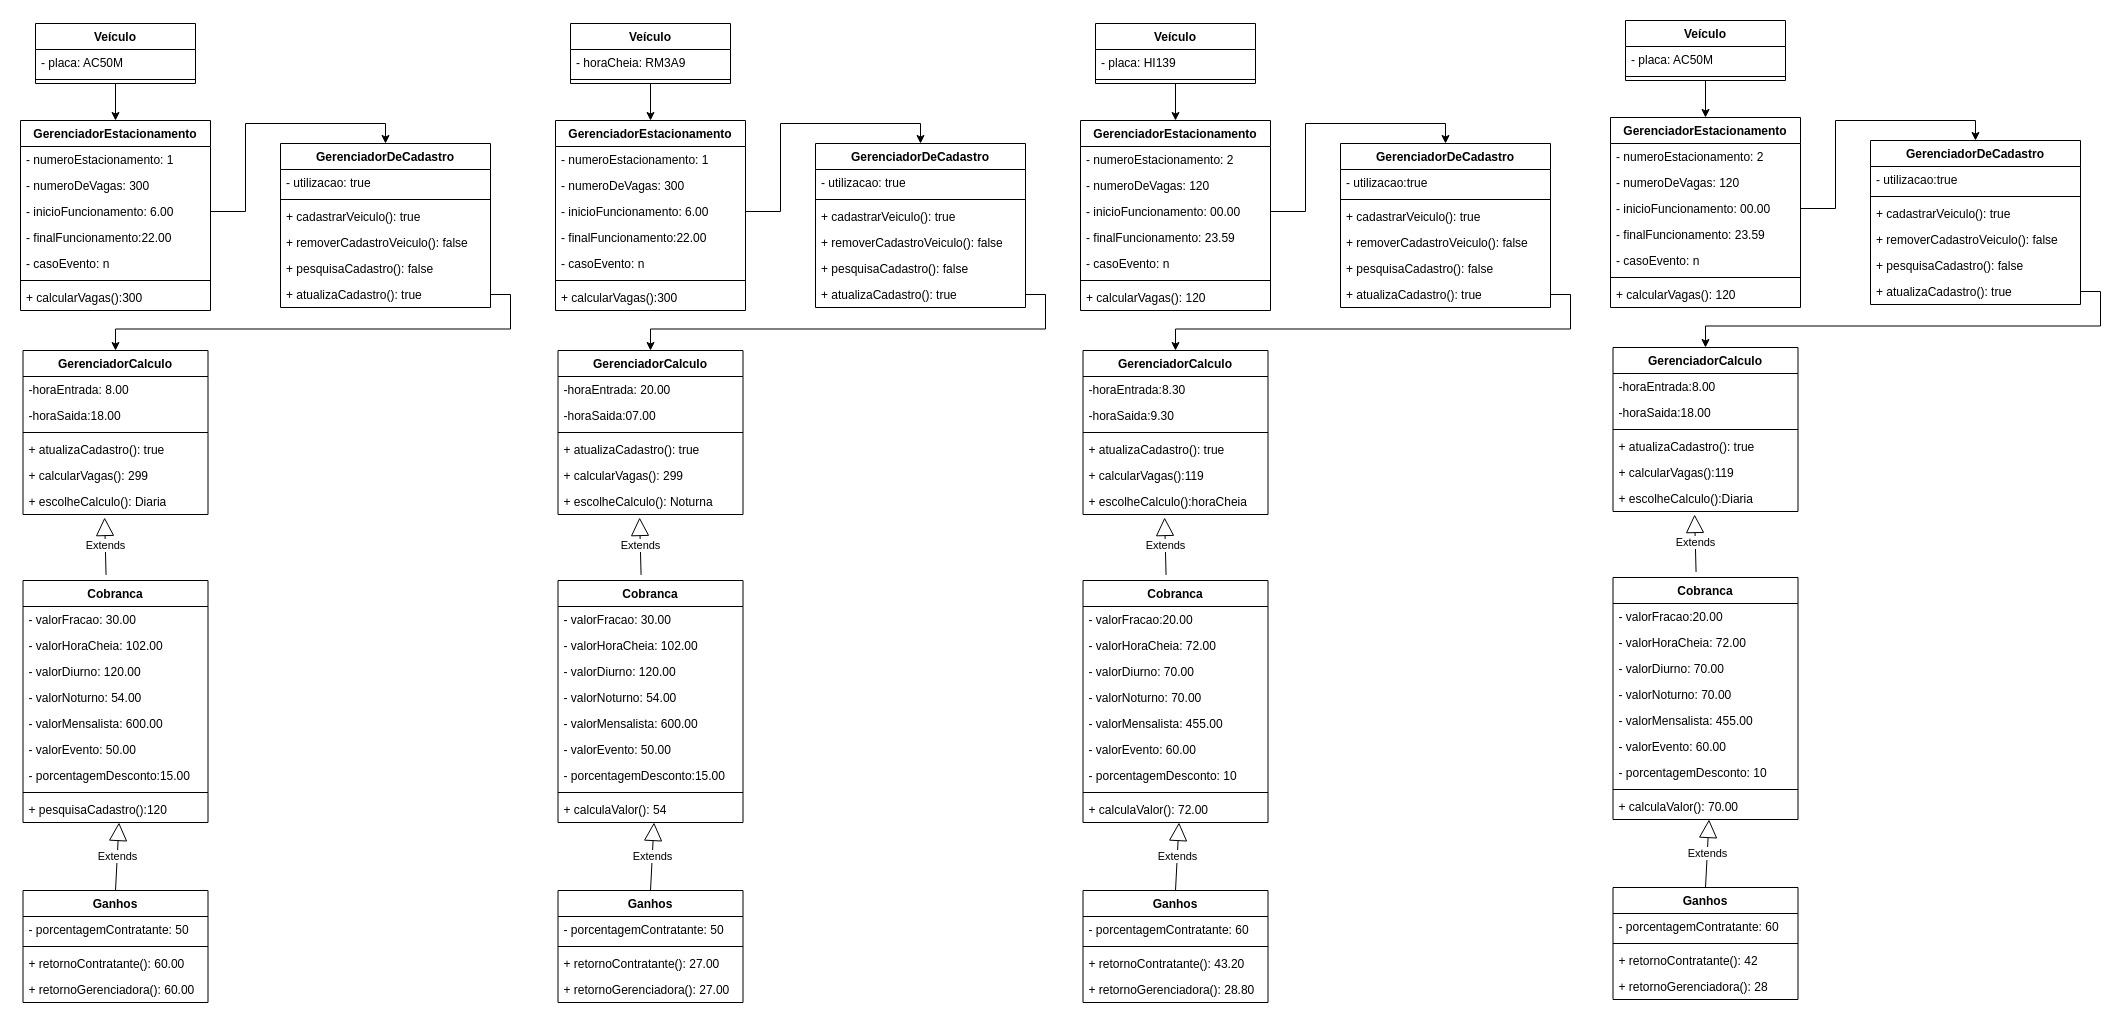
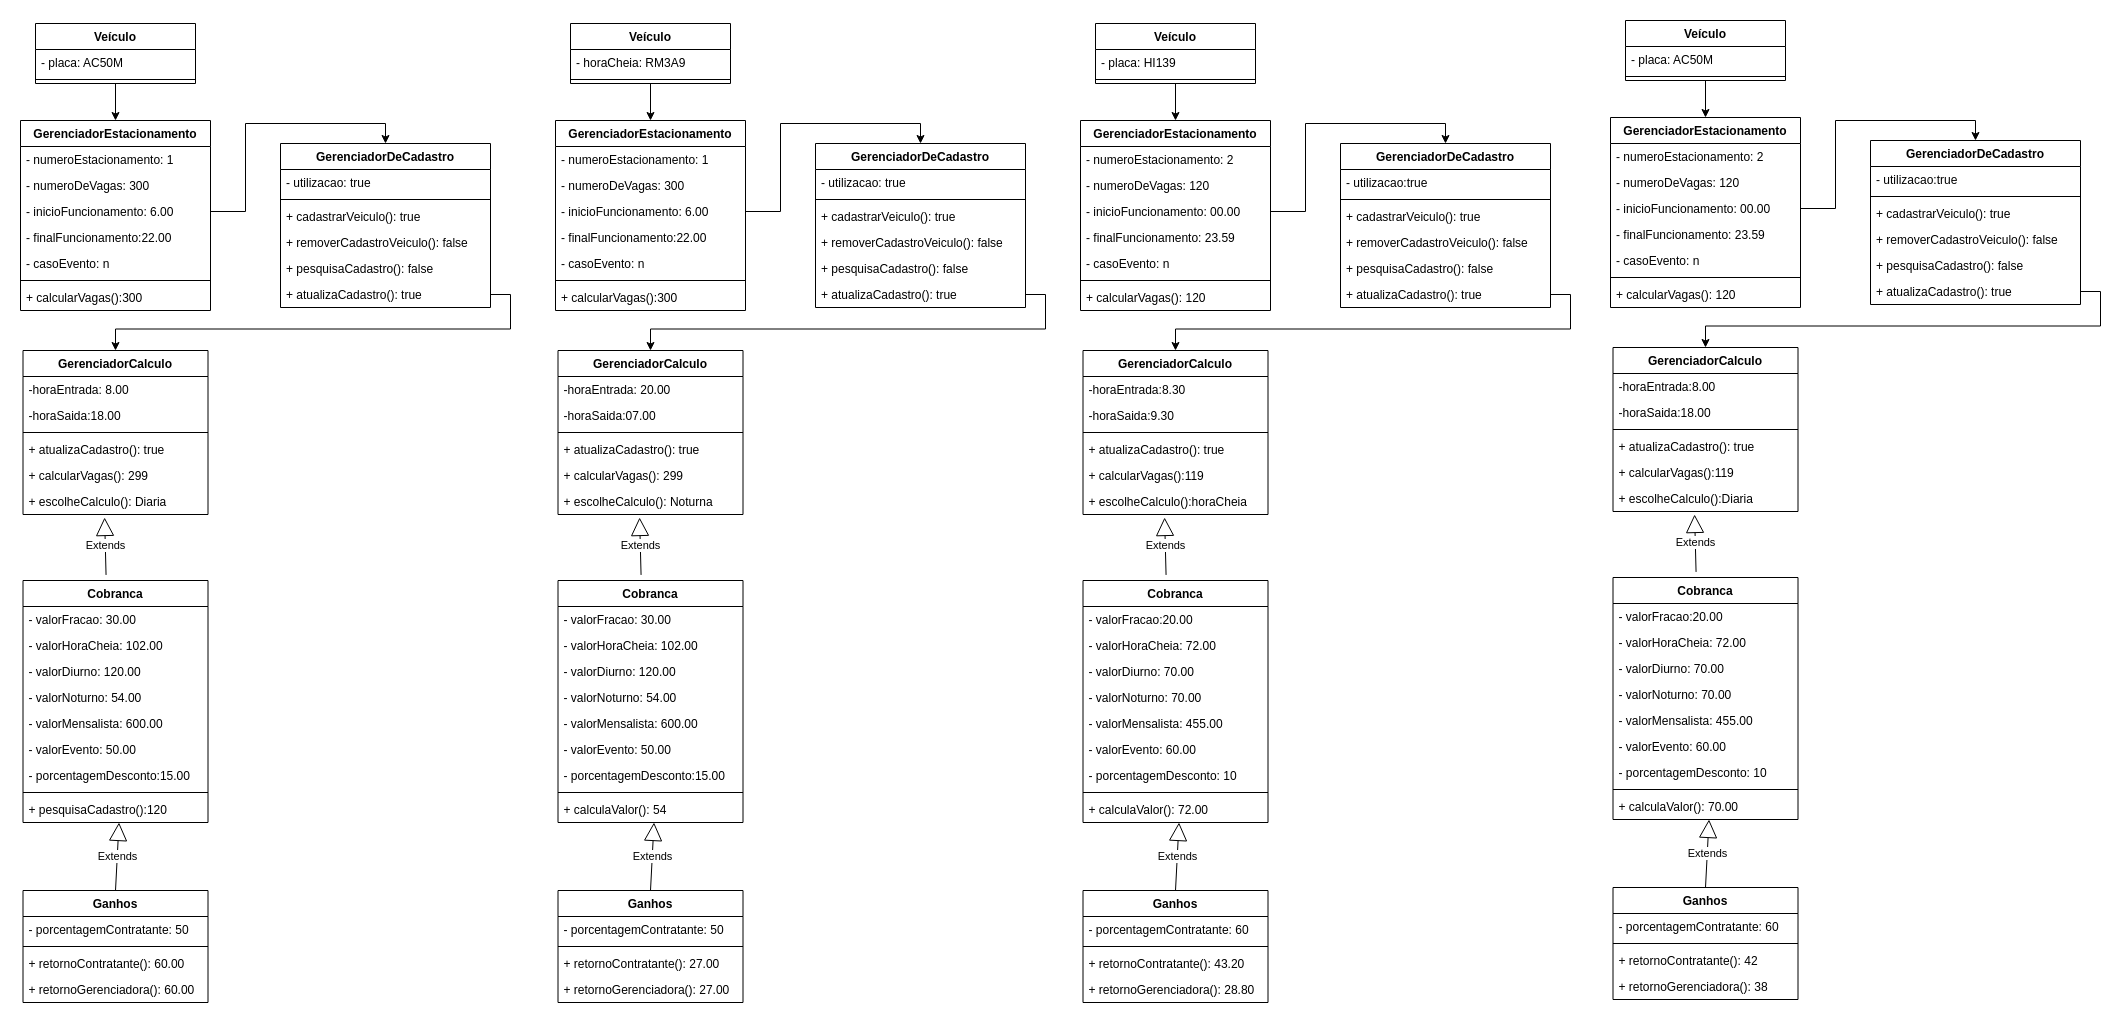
- <mxCell id="180" value="+ retornoGerenciadora(): 28" style="text;strokeColor=none;fillColor=none;align=left;verticalAlign=top;spacingLeft=4;spacingRight=4;overflow=hidden;rotatable=0;points=[[0,0.5],[1,0.5]];portConstraint=eastwest;" vertex="1" parent="176"><mxGeometry y="86" width="185" height="26" as="geometry" /></mxCell>
+ <mxCell id="180" value="+ retornoGerenciadora(): 38" style="text;strokeColor=none;fillColor=none;align=left;verticalAlign=top;spacingLeft=4;spacingRight=4;overflow=hidden;rotatable=0;points=[[0,0.5],[1,0.5]];portConstraint=eastwest;" vertex="1" parent="176"><mxGeometry y="86" width="185" height="26" as="geometry" /></mxCell>
